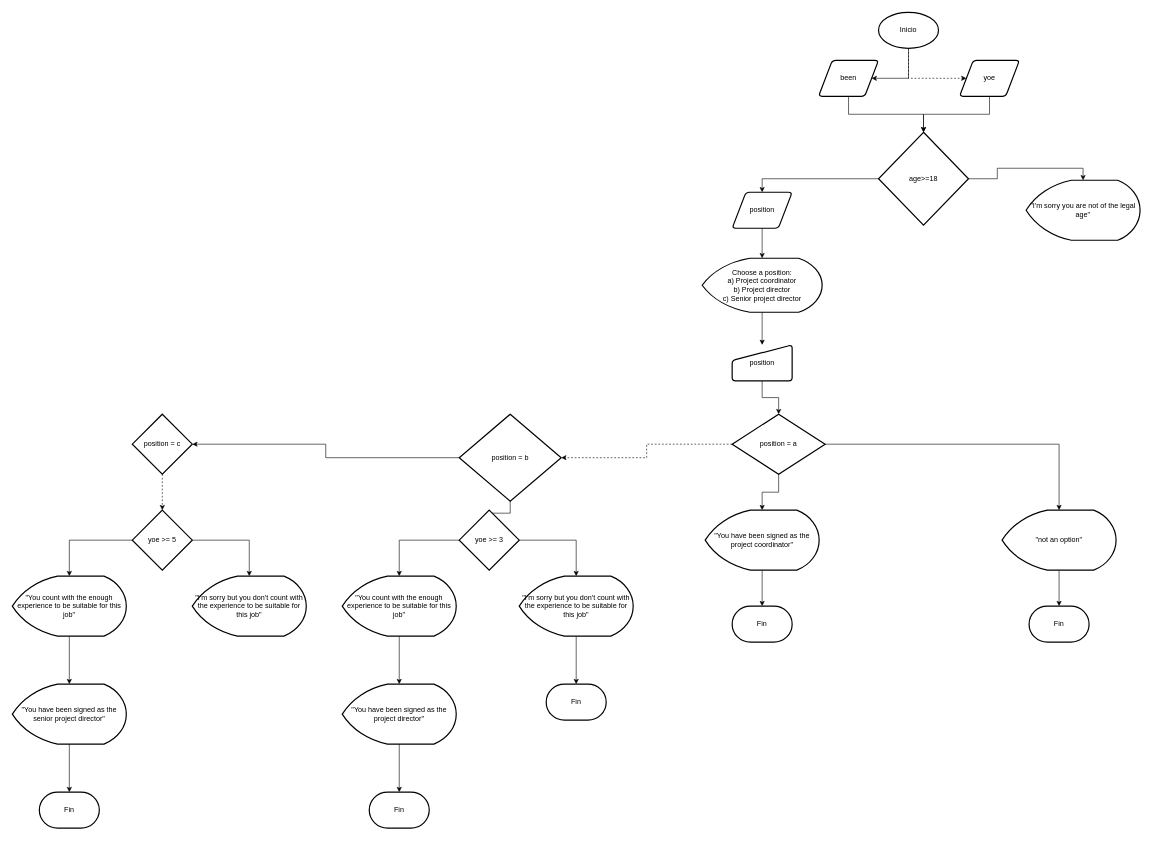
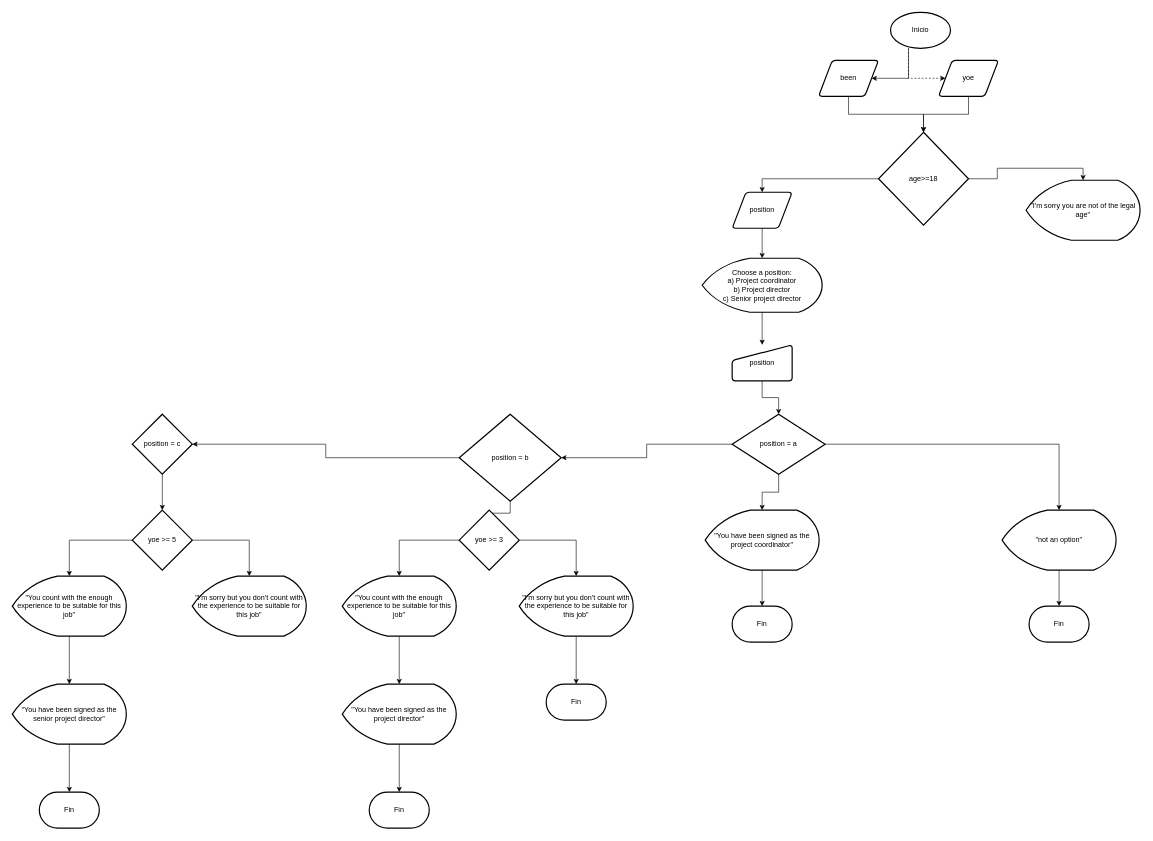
- <mxCell id="4" value="Inicio" style="strokeWidth=2;html=1;shape=mxgraph.flowchart.start_1;whiteSpace=wrap;" vertex="1" parent="1"><mxGeometry x="1464" width="100" height="60" as="geometry" y="20" /></mxCell>
+ <mxCell id="4" value="Inicio" style="strokeWidth=2;html=1;shape=mxgraph.flowchart.start_1;whiteSpace=wrap;" vertex="1" parent="1"><mxGeometry x="1484" y="20" width="100" height="60" as="geometry" /></mxCell>
- <mxCell id="6" value="yoe" style="shape=parallelogram;html=1;strokeWidth=2;perimeter=parallelogramPerimeter;whiteSpace=wrap;rounded=1;arcSize=12;size=0.23;" vertex="1" parent="1"><mxGeometry x="1599" y="100" width="100" height="60" as="geometry" /></mxCell>
+ <mxCell id="6" value="yoe" style="shape=parallelogram;html=1;strokeWidth=2;perimeter=parallelogramPerimeter;whiteSpace=wrap;rounded=1;arcSize=12;size=0.23;" vertex="1" parent="1"><mxGeometry x="1564" y="100" width="100" height="60" as="geometry" /></mxCell>
- <mxCell id="17" value="" style="edgeStyle=orthogonalEdgeStyle;rounded=0;orthogonalLoop=1;jettySize=auto;html=1;dashed=1;" edge="1" parent="1" source="19" target="22"><mxGeometry relative="1" as="geometry" /></mxCell>
+ <mxCell id="17" value="" style="edgeStyle=orthogonalEdgeStyle;rounded=0;orthogonalLoop=1;jettySize=auto;html=1;" edge="1" parent="1" source="19" target="22"><mxGeometry relative="1" as="geometry" /></mxCell>
- <mxCell id="26" style="edgeStyle=orthogonalEdgeStyle;rounded=0;orthogonalLoop=1;jettySize=auto;html=1;entryX=0.5;entryY=0;entryDx=0;entryDy=0;entryPerimeter=0;dashed=1;" edge="1" parent="1" source="23" target="25"><mxGeometry relative="1" as="geometry" /></mxCell>
+ <mxCell id="26" style="edgeStyle=orthogonalEdgeStyle;rounded=0;orthogonalLoop=1;jettySize=auto;html=1;entryX=0.5;entryY=0;entryDx=0;entryDy=0;entryPerimeter=0;" edge="1" parent="1" source="23" target="25"><mxGeometry relative="1" as="geometry" /></mxCell>
